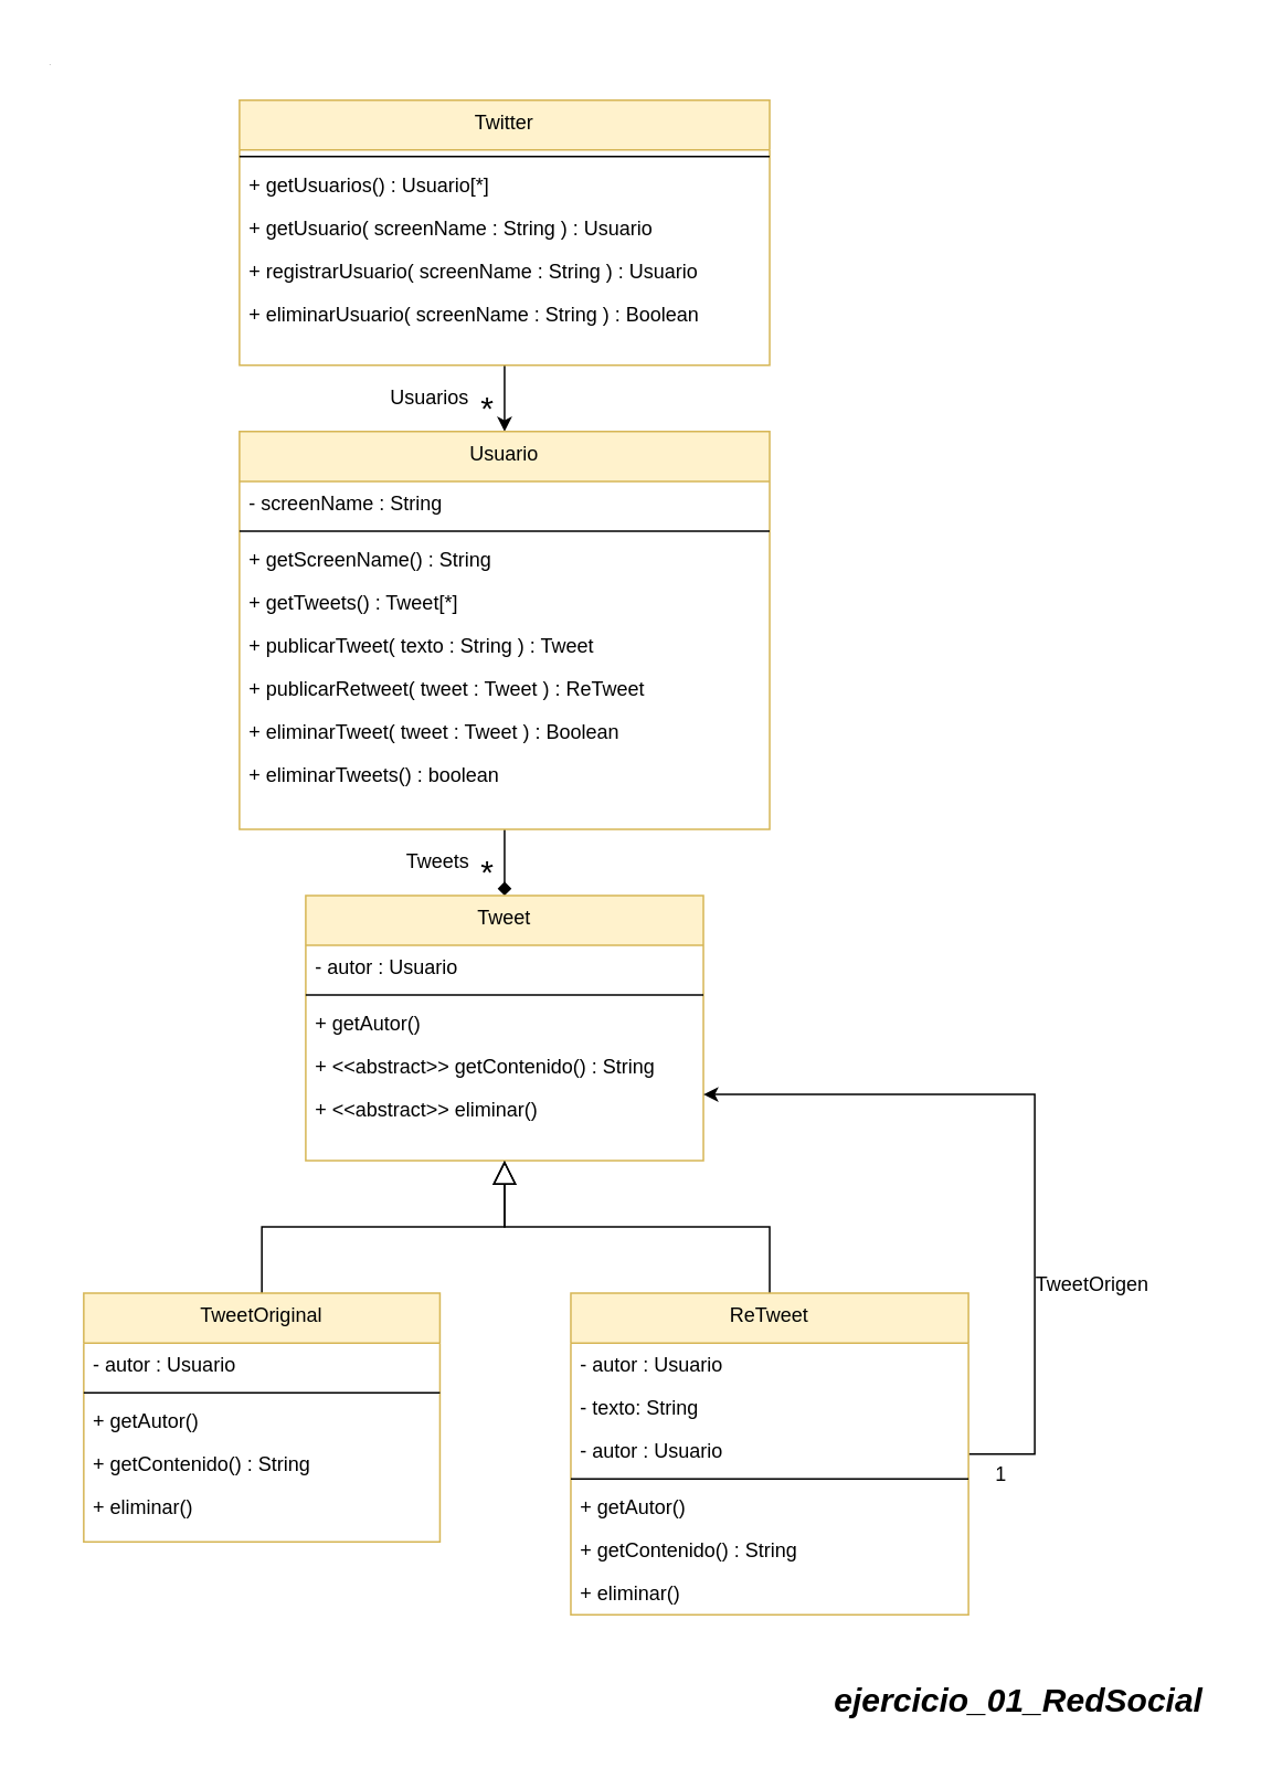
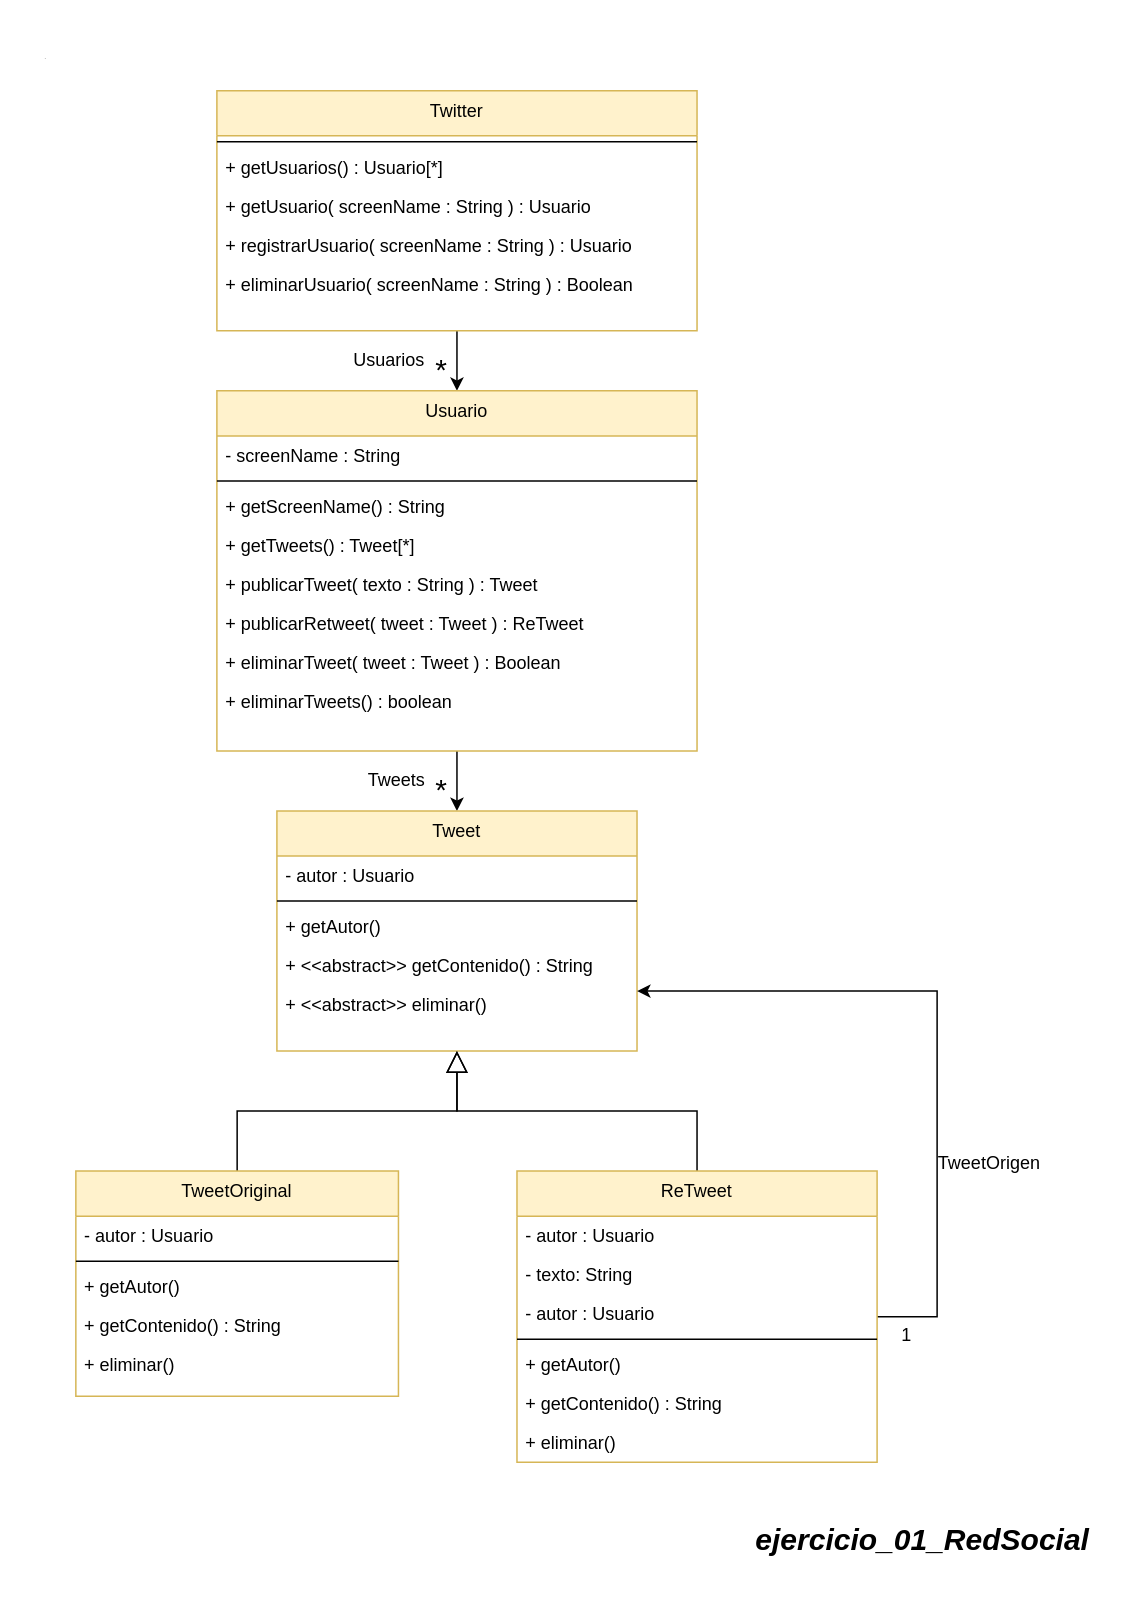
- <mxCell id="10" style="edgeStyle=orthogonalEdgeStyle;rounded=0;orthogonalLoop=1;jettySize=auto;html=1;entryX=0.5;entryY=0;entryDx=0;entryDy=0;endArrow=diamond;" edge="1" parent="1" source="11" target="21"><mxGeometry relative="1" as="geometry" /></mxCell>
+ <mxCell id="10" style="edgeStyle=orthogonalEdgeStyle;rounded=0;orthogonalLoop=1;jettySize=auto;html=1;entryX=0.5;entryY=0;entryDx=0;entryDy=0;" edge="1" parent="1" source="11" target="21"><mxGeometry relative="1" as="geometry" /></mxCell>
